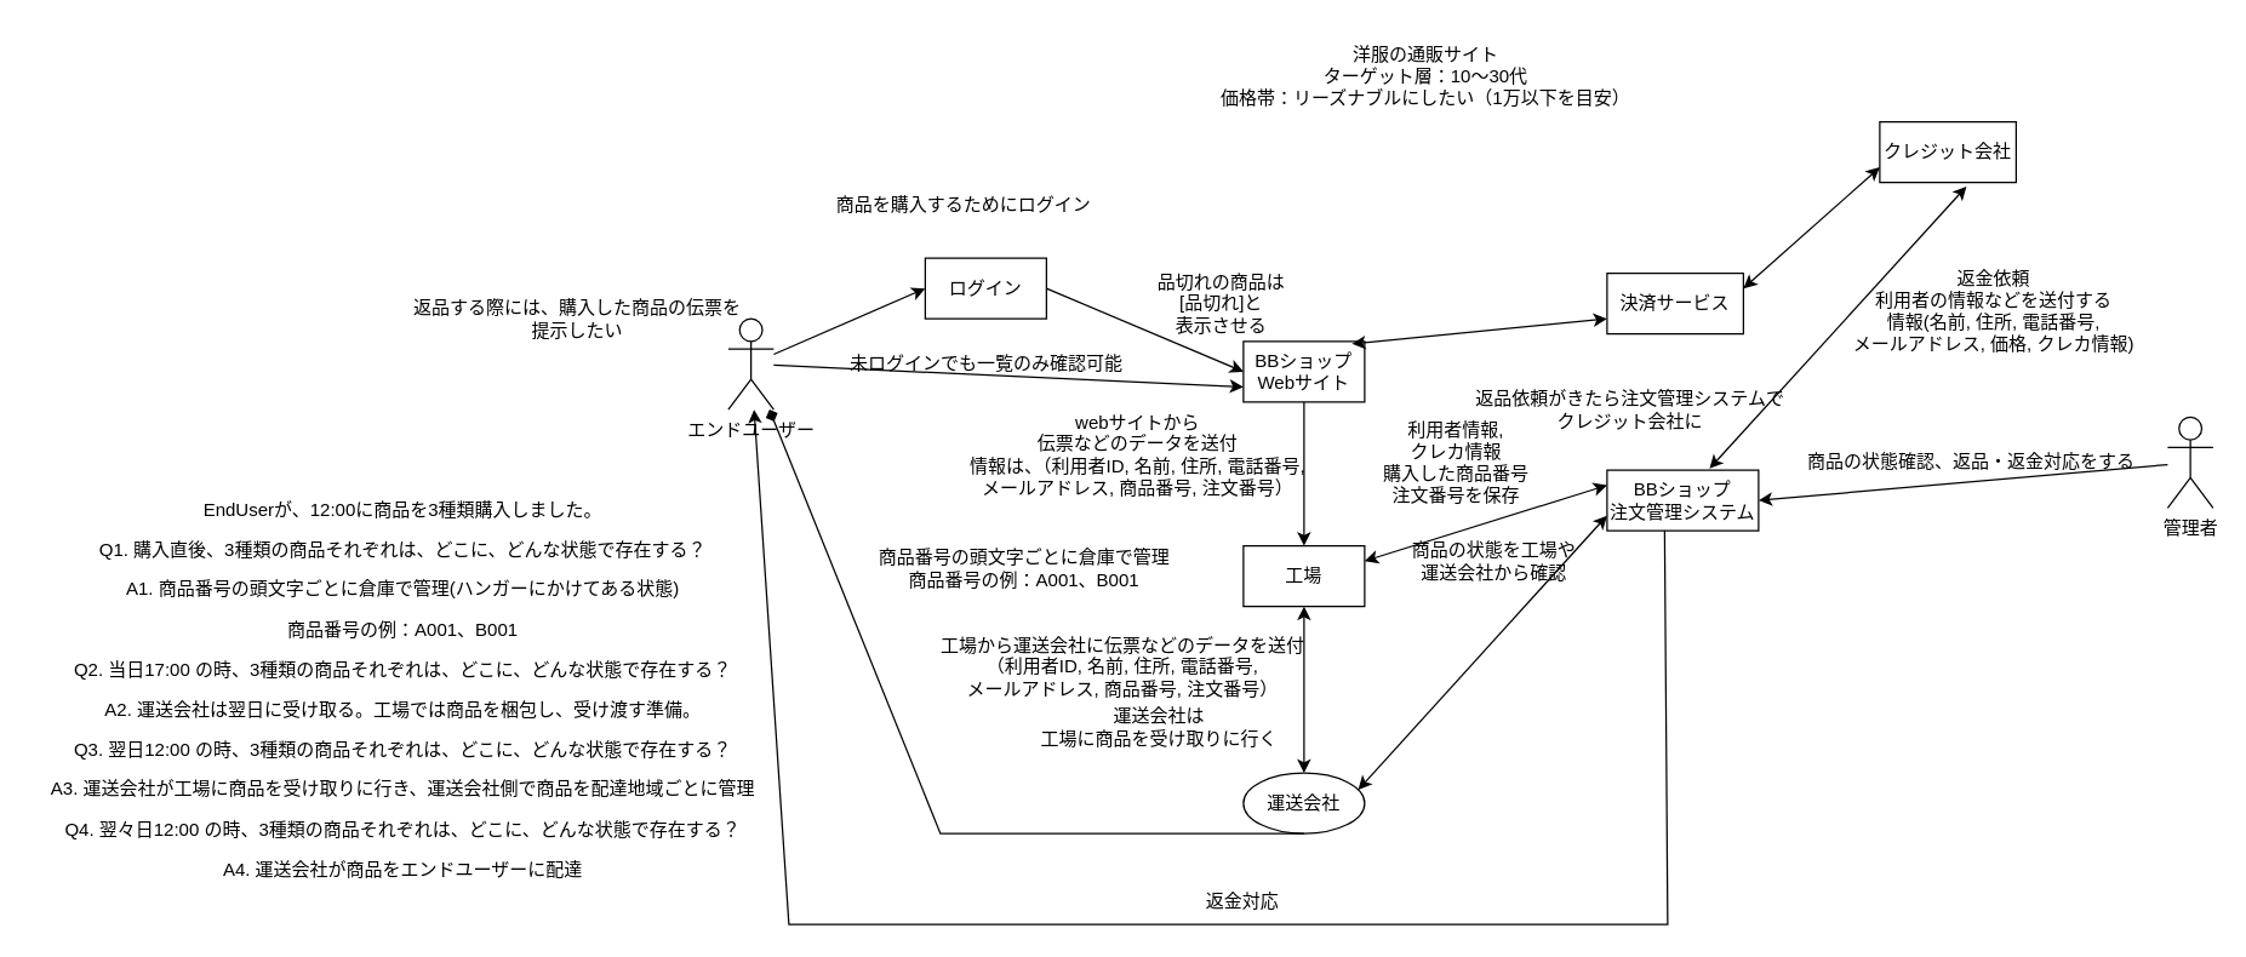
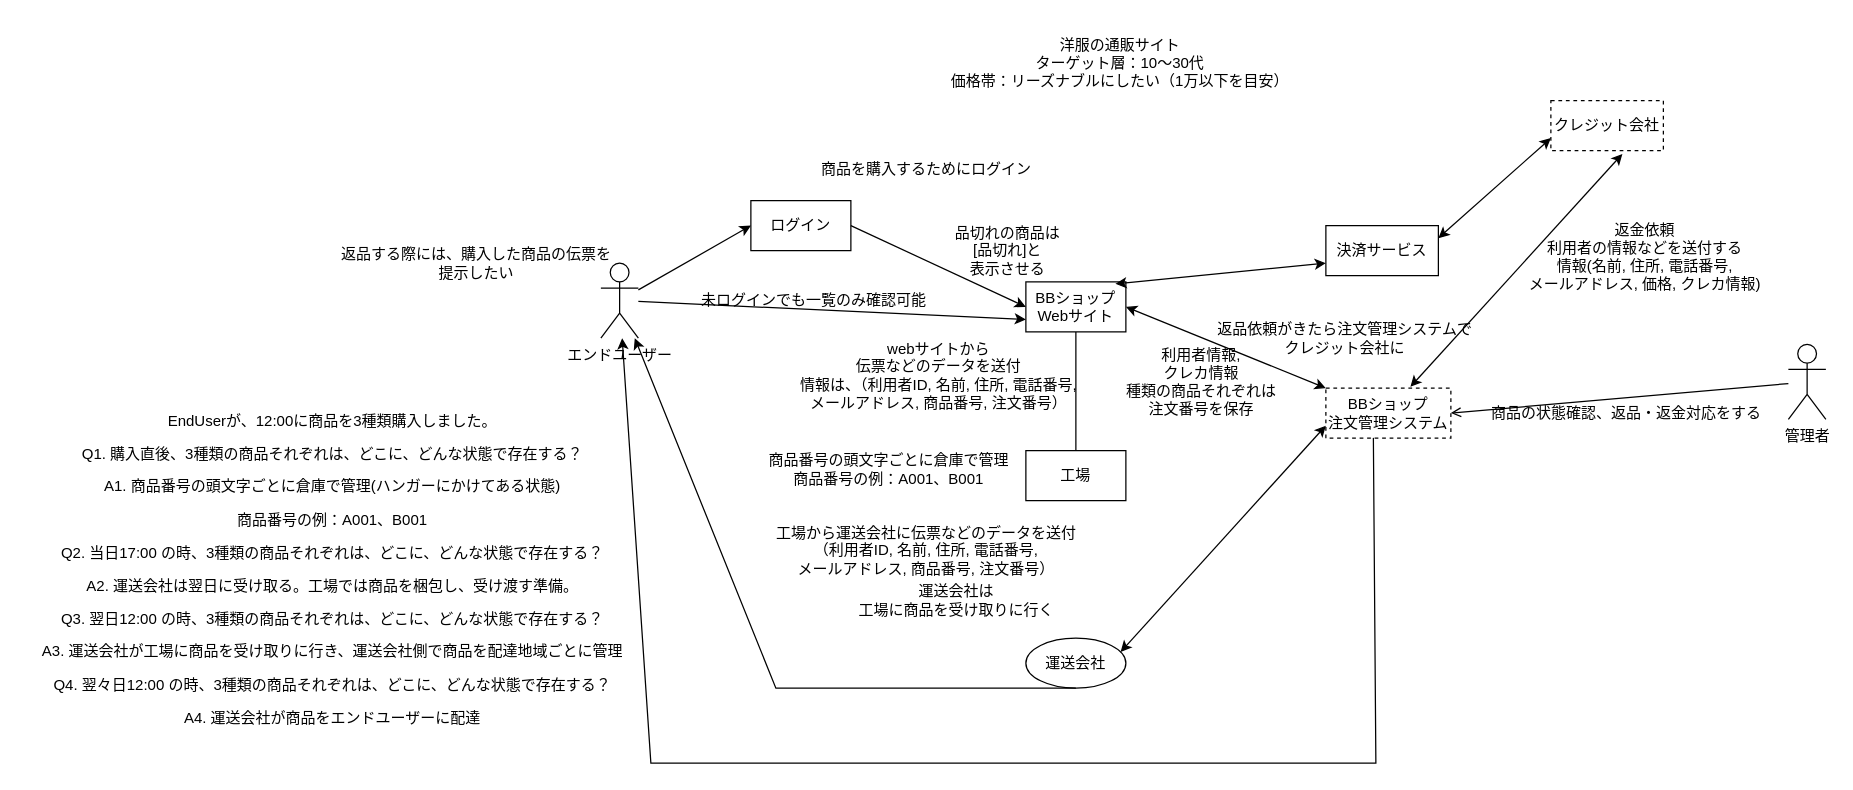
- <mxCell id="23" value="洋服の通販サイト&lt;br&gt;ターゲット層：10～30代&lt;br&gt;価格帯：リーズナブルにしたい（1万以下を目安）" style="text;html=1;align=center;verticalAlign=middle;resizable=0;points=[];autosize=1;strokeColor=none;fillColor=none;" vertex="1" parent="1"><mxGeometry x="795" y="20" width="290" height="60" as="geometry" /></mxCell>
+ <mxCell id="23" value="洋服の通販サイト&lt;br&gt;ターゲット層：10～30代&lt;br&gt;価格帯：リーズナブルにしたい（1万以下を目安）" style="text;html=1;align=center;verticalAlign=middle;resizable=0;points=[];autosize=1;strokeColor=none;fillColor=none;" vertex="1" parent="1"><mxGeometry x="750" y="20" width="290" height="60" as="geometry" /></mxCell>
- <mxCell id="25" value="クレジット会社" style="rounded=0;whiteSpace=wrap;html=1;" vertex="1" parent="1"><mxGeometry x="1240" y="80" width="90" height="40" as="geometry" /></mxCell>
+ <mxCell id="25" value="クレジット会社" style="rounded=0;whiteSpace=wrap;html=1;dashed=1;" vertex="1" parent="1"><mxGeometry x="1240" y="80" width="90" height="40" as="geometry" /></mxCell>
- <mxCell id="8" value="商品を購入するためにログイン" style="text;html=1;align=center;verticalAlign=middle;resizable=0;points=[];autosize=1;strokeColor=none;fillColor=none;" vertex="1" parent="1"><mxGeometry x="540" y="120" width="190" height="30" as="geometry" /></mxCell>
+ <mxCell id="8" value="商品を購入するためにログイン" style="text;html=1;align=center;verticalAlign=middle;resizable=0;points=[];autosize=1;strokeColor=none;fillColor=none;" vertex="1" parent="1"><mxGeometry x="645" y="120" width="190" height="30" as="geometry" /></mxCell>
- <mxCell id="4" value="ログイン" style="rounded=0;whiteSpace=wrap;html=1;" vertex="1" parent="1"><mxGeometry x="610" y="170" width="80" height="40" as="geometry" /></mxCell>
+ <mxCell id="4" value="ログイン" style="rounded=0;whiteSpace=wrap;html=1;" vertex="1" parent="1"><mxGeometry x="600" y="160" width="80" height="40" as="geometry" /></mxCell>
+ <mxCell id="16" value="" style="endArrow=classic;startArrow=classic;html=1;rounded=0;exitX=1;exitY=0.5;exitDx=0;exitDy=0;entryX=0;entryY=0;entryDx=0;entryDy=0;" edge="1" parent="1" source="7" target="11"><mxGeometry width="50" height="50" relative="1" as="geometry"><mxPoint x="980" y="350" as="sourcePoint" /><mxPoint x="1030" y="280" as="targetPoint" /></mxGeometry></mxCell>
- <mxCell id="38" value="" style="endArrow=diamond;html=1;rounded=0;exitX=0.5;exitY=1;exitDx=0;exitDy=0;" edge="1" parent="1" source="15" target="2"><mxGeometry width="50" height="50" relative="1" as="geometry"><mxPoint x="590" y="570" as="sourcePoint" /><mxPoint x="730" y="635" as="targetPoint" /><Array as="points"><mxPoint x="620" y="550" /></Array></mxGeometry></mxCell>
+ <mxCell id="38" value="" style="endArrow=classic;html=1;rounded=0;exitX=0.5;exitY=1;exitDx=0;exitDy=0;" edge="1" parent="1" source="15" target="2"><mxGeometry width="50" height="50" relative="1" as="geometry"><mxPoint x="590" y="570" as="sourcePoint" /><mxPoint x="730" y="635" as="targetPoint" /><Array as="points"><mxPoint x="620" y="550" /></Array></mxGeometry></mxCell>
- <mxCell id="36" value="利用者情報,&lt;br&gt;クレカ情報&lt;br&gt;購入した商品番号&lt;br&gt;注文番号を保存" style="text;html=1;align=center;verticalAlign=middle;resizable=0;points=[];autosize=1;strokeColor=none;fillColor=none;" vertex="1" parent="1"><mxGeometry x="900" y="270" width="120" height="70" as="geometry" /></mxCell>
+ <mxCell id="36" value="利用者情報,&lt;br&gt;クレカ情報&lt;br&gt;種類の商品それぞれは&lt;br&gt;注文番号を保存" style="text;html=1;align=center;verticalAlign=middle;resizable=0;points=[];autosize=1;strokeColor=none;fillColor=none;" vertex="1" parent="1"><mxGeometry x="900" y="270" width="120" height="70" as="geometry" /></mxCell>
- <mxCell id="13" value="商品の状態確認、返品・返金対応をする" style="text;html=1;align=center;verticalAlign=middle;resizable=0;points=[];autosize=1;strokeColor=none;fillColor=none;" vertex="1" parent="1"><mxGeometry x="1180" y="290" width="240" height="30" as="geometry" /></mxCell>
+ <mxCell id="13" value="商品の状態確認、返品・返金対応をする" style="text;html=1;align=center;verticalAlign=middle;resizable=0;points=[];autosize=1;strokeColor=none;fillColor=none;" vertex="1" parent="1"><mxGeometry x="1180" y="315" width="240" height="30" as="geometry" /></mxCell>
- <mxCell id="12" value="" style="endArrow=classic;html=1;rounded=0;entryX=1;entryY=0.5;entryDx=0;entryDy=0;" edge="1" parent="1" source="3" target="11"><mxGeometry width="50" height="50" relative="1" as="geometry"><mxPoint x="1090" y="230" as="sourcePoint" /><mxPoint x="1200" y="295" as="targetPoint" /></mxGeometry></mxCell>
+ <mxCell id="12" value="" style="endArrow=open;html=1;rounded=0;entryX=1;entryY=0.5;entryDx=0;entryDy=0;" edge="1" parent="1" source="3" target="11"><mxGeometry width="50" height="50" relative="1" as="geometry"><mxPoint x="1090" y="230" as="sourcePoint" /><mxPoint x="1200" y="295" as="targetPoint" /></mxGeometry></mxCell>
- <mxCell id="11" value="BBショップ&lt;br&gt;注文管理システム" style="rounded=0;whiteSpace=wrap;html=1;" vertex="1" parent="1"><mxGeometry x="1060" y="310" width="100" height="40" as="geometry" /></mxCell>
+ <mxCell id="11" value="BBショップ&lt;br&gt;注文管理システム" style="rounded=0;whiteSpace=wrap;html=1;dashed=1;" vertex="1" parent="1"><mxGeometry x="1060" y="310" width="100" height="40" as="geometry" /></mxCell>
- <mxCell id="17" value="" style="endArrow=classic;startArrow=classic;html=1;rounded=0;exitX=1;exitY=0.25;exitDx=0;exitDy=0;entryX=0;entryY=0.25;entryDx=0;entryDy=0;" edge="1" parent="1" source="14" target="11"><mxGeometry width="50" height="50" relative="1" as="geometry"><mxPoint x="1010" y="450" as="sourcePoint" /><mxPoint x="1170" y="515" as="targetPoint" /></mxGeometry></mxCell>
- <mxCell id="20" value="" style="endArrow=classic;html=1;rounded=0;exitX=0.5;exitY=1;exitDx=0;exitDy=0;entryX=0.5;entryY=0;entryDx=0;entryDy=0;" edge="1" parent="1" source="7" target="14"><mxGeometry width="50" height="50" relative="1" as="geometry"><mxPoint x="980" y="390" as="sourcePoint" /><mxPoint x="1030" y="340" as="targetPoint" /></mxGeometry></mxCell>
+ <mxCell id="20" value="" style="endArrow=none;html=1;rounded=0;exitX=0.5;exitY=1;exitDx=0;exitDy=0;entryX=0.5;entryY=0;entryDx=0;entryDy=0;" edge="1" parent="1" source="7" target="14"><mxGeometry width="50" height="50" relative="1" as="geometry"><mxPoint x="980" y="390" as="sourcePoint" /><mxPoint x="1030" y="340" as="targetPoint" /></mxGeometry></mxCell>
- <mxCell id="19" value="商品の状態を工場や&lt;br&gt;運送会社から確認" style="text;html=1;align=center;verticalAlign=middle;resizable=0;points=[];autosize=1;strokeColor=none;fillColor=none;" vertex="1" parent="1"><mxGeometry x="920" y="350" width="130" height="40" as="geometry" /></mxCell>
- <mxCell id="35" value="商品番号の頭文字ごとに倉庫で管理&lt;br&gt;商品番号の例：A001、B001" style="text;html=1;align=center;verticalAlign=middle;resizable=0;points=[];autosize=1;strokeColor=none;fillColor=none;" vertex="1" parent="1"><mxGeometry x="565" y="355" width="220" height="40" as="geometry" /></mxCell>
+ <mxCell id="35" value="商品番号の頭文字ごとに倉庫で管理&lt;br&gt;商品番号の例：A001、B001" style="text;html=1;align=center;verticalAlign=middle;resizable=0;points=[];autosize=1;strokeColor=none;fillColor=none;" vertex="1" parent="1"><mxGeometry x="600" y="355" width="220" height="40" as="geometry" /></mxCell>
- <mxCell id="21" value="" style="endArrow=classic;startArrow=classic;html=1;rounded=0;exitX=0.5;exitY=1;exitDx=0;exitDy=0;" edge="1" parent="1" source="14" target="15"><mxGeometry width="50" height="50" relative="1" as="geometry"><mxPoint x="980" y="390" as="sourcePoint" /><mxPoint x="1030" y="340" as="targetPoint" /></mxGeometry></mxCell>
- <mxCell id="33" value="返金対応" style="text;html=1;align=center;verticalAlign=middle;resizable=0;points=[];autosize=1;strokeColor=none;fillColor=none;" vertex="1" parent="1"><mxGeometry x="784" y="580" width="70" height="30" as="geometry" /></mxCell>
